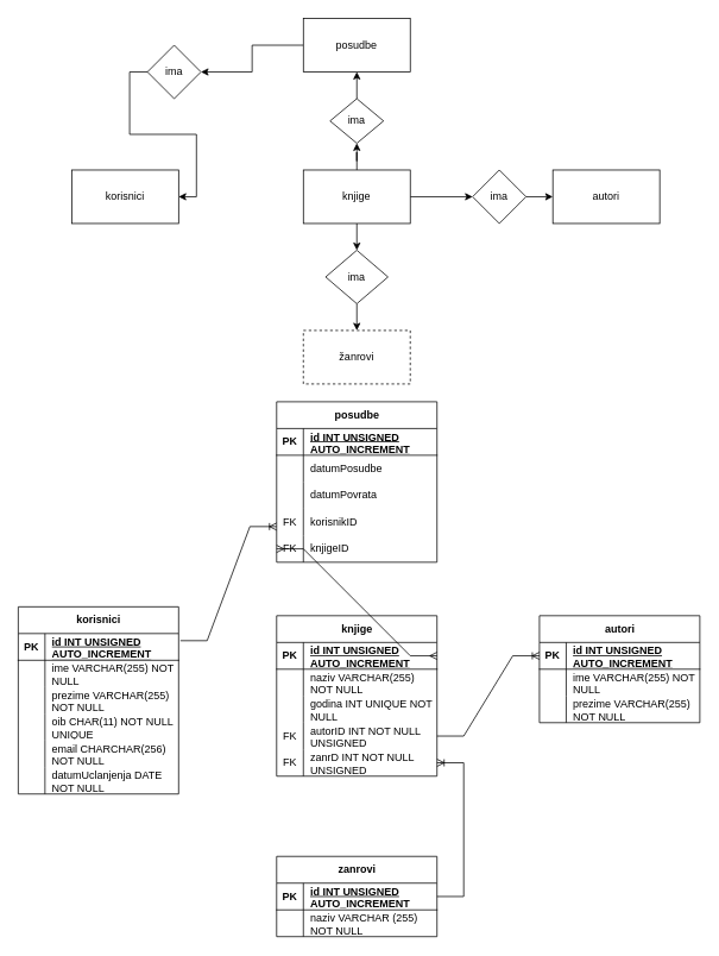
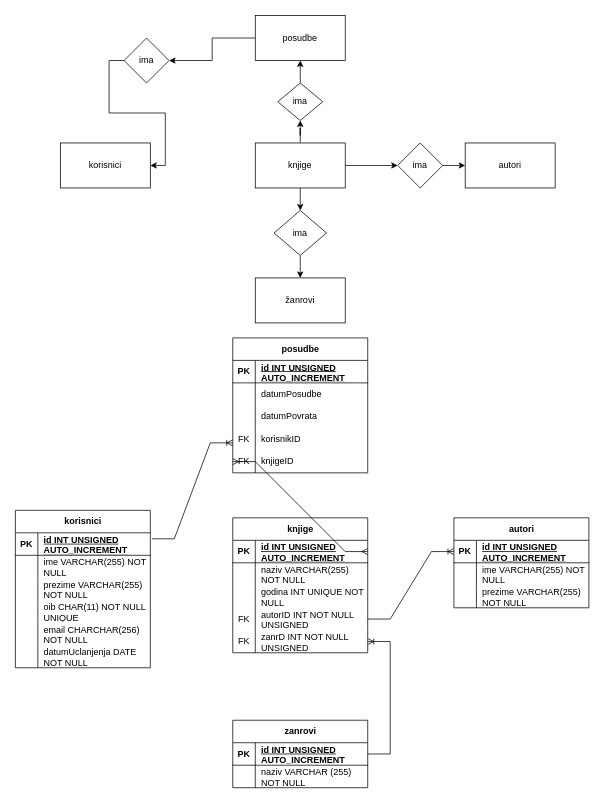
- <mxCell id="7" value="žanrovi" style="rounded=0;whiteSpace=wrap;html=1;dashed=1;" parent="1" vertex="1"><mxGeometry x="340" y="370" width="120" height="60" as="geometry" /></mxCell>
+ <mxCell id="7" value="žanrovi" style="rounded=0;whiteSpace=wrap;html=1;" parent="1" vertex="1"><mxGeometry x="340" y="370" width="120" height="60" as="geometry" /></mxCell>
